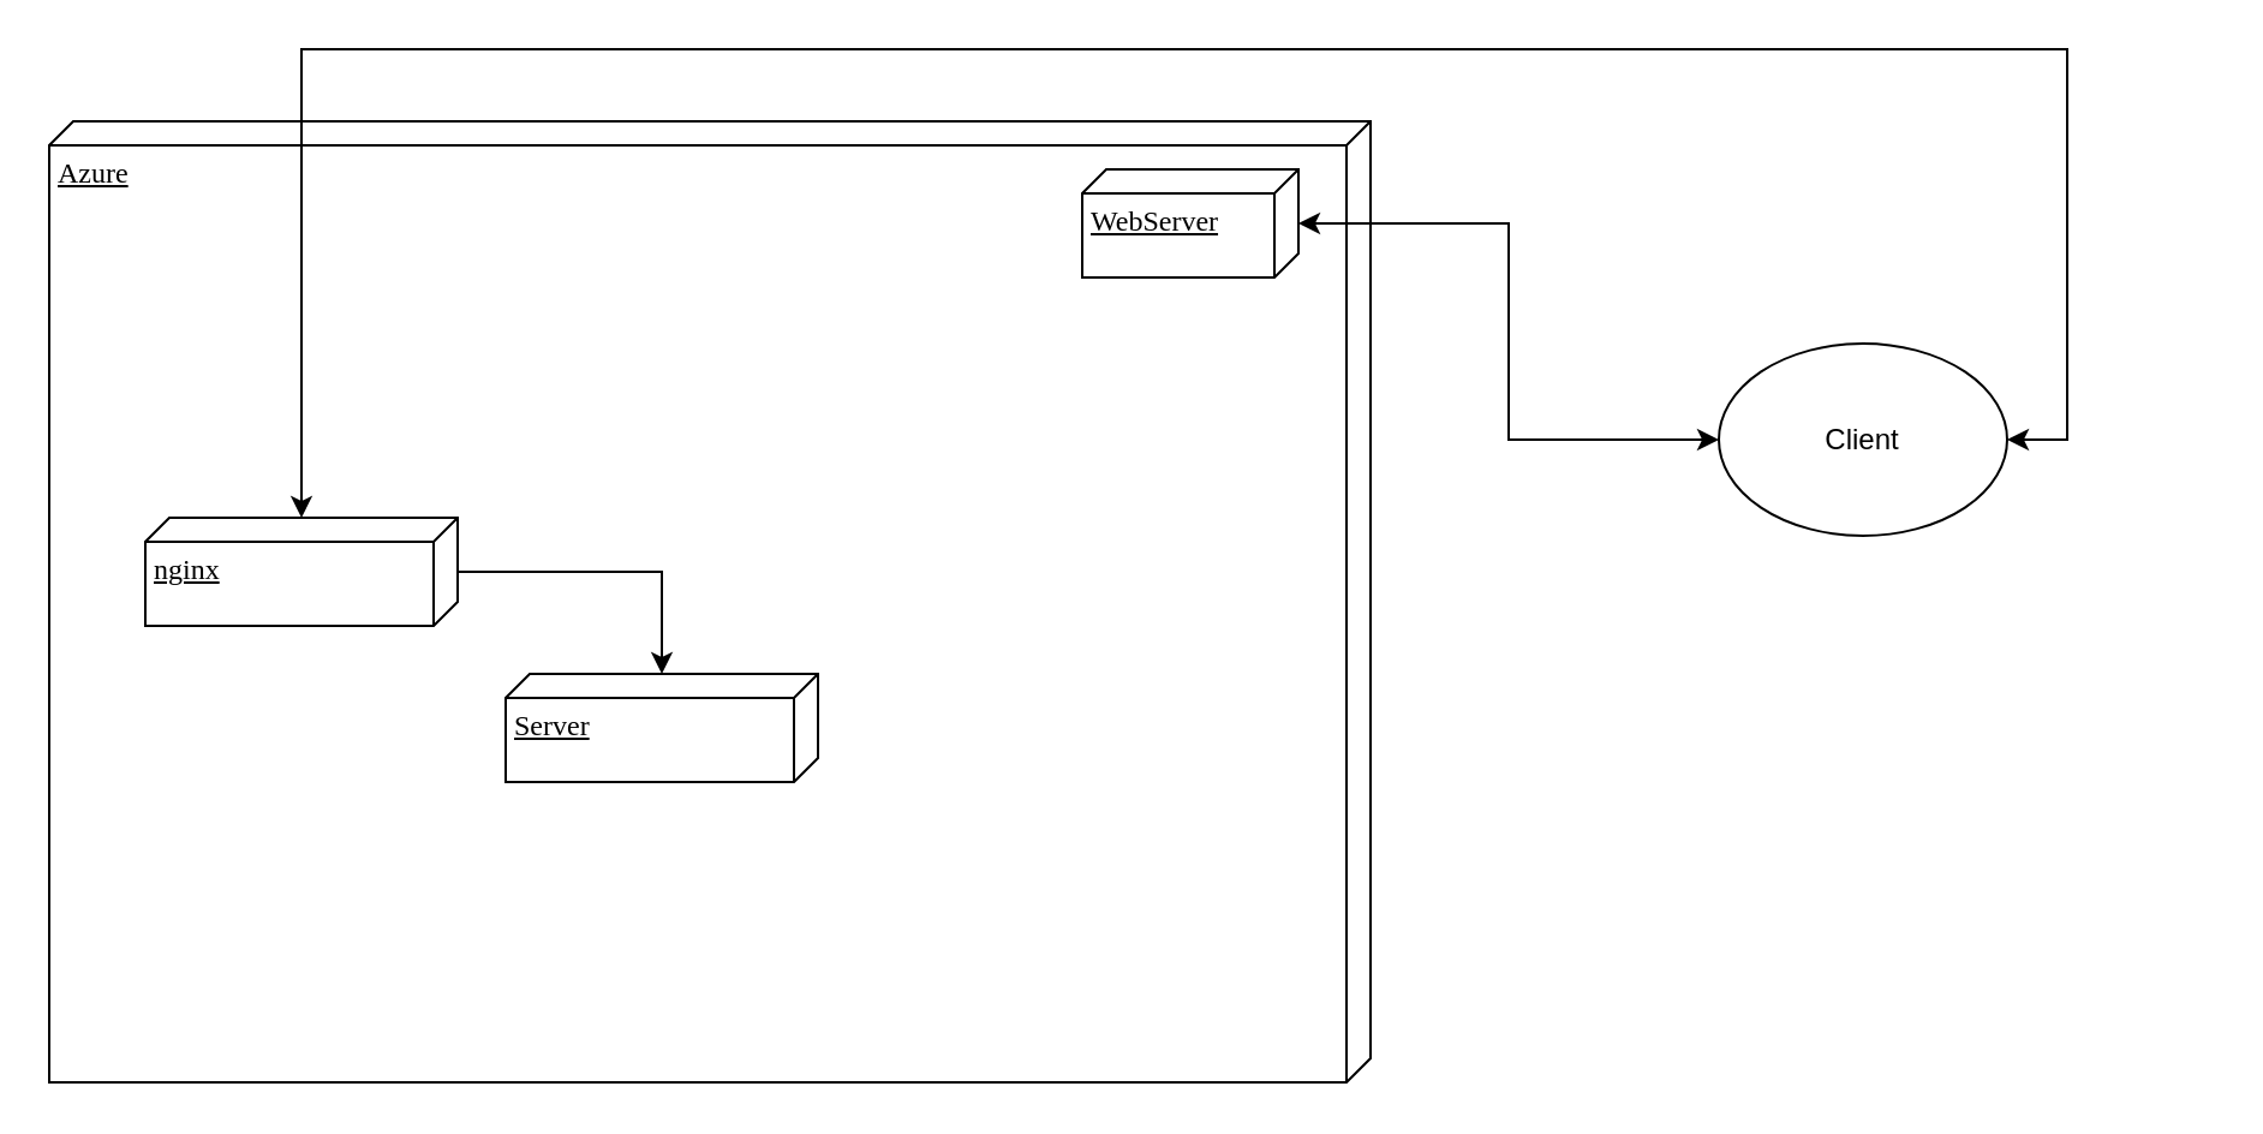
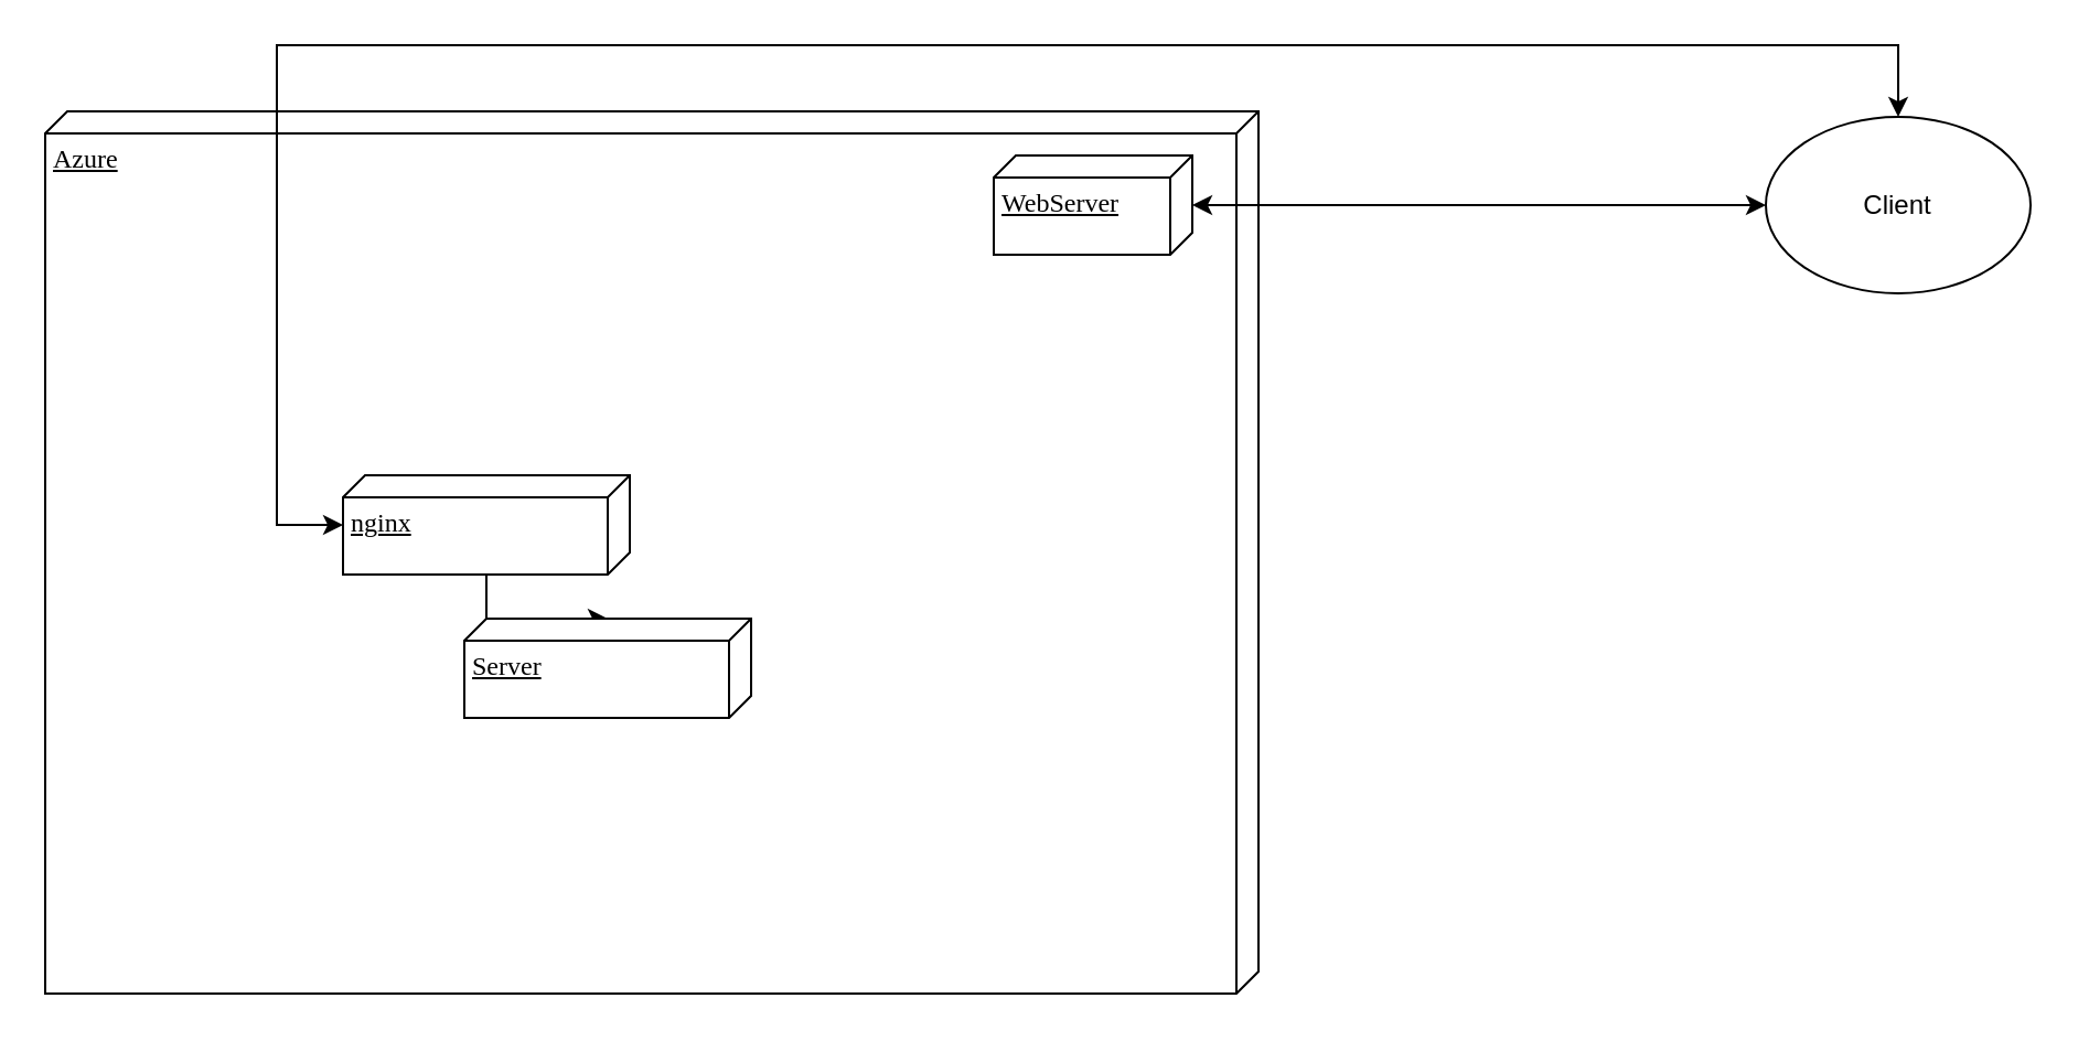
- <mxCell id="7" value="Client" style="ellipse;whiteSpace=wrap;html=1;" vertex="1" parent="1"><mxGeometry x="715" y="142.5" width="120" height="80" as="geometry" /></mxCell>
+ <mxCell id="7" value="Client" style="ellipse;whiteSpace=wrap;html=1;" vertex="1" parent="1"><mxGeometry x="800" y="52.5" width="120" height="80" as="geometry" /></mxCell>
- <mxCell id="8" value="nginx" style="verticalAlign=top;align=left;spacingTop=8;spacingLeft=2;spacingRight=12;shape=cube;size=10;direction=south;fontStyle=4;html=1;rounded=0;shadow=0;comic=0;labelBackgroundColor=none;strokeWidth=1;fontFamily=Verdana;fontSize=12" vertex="1" parent="1"><mxGeometry x="60" y="215" width="130" height="45" as="geometry" /></mxCell>
+ <mxCell id="8" value="nginx" style="verticalAlign=top;align=left;spacingTop=8;spacingLeft=2;spacingRight=12;shape=cube;size=10;direction=south;fontStyle=4;html=1;rounded=0;shadow=0;comic=0;labelBackgroundColor=none;strokeWidth=1;fontFamily=Verdana;fontSize=12" vertex="1" parent="1"><mxGeometry x="155" y="215" width="130" height="45" as="geometry" /></mxCell>
